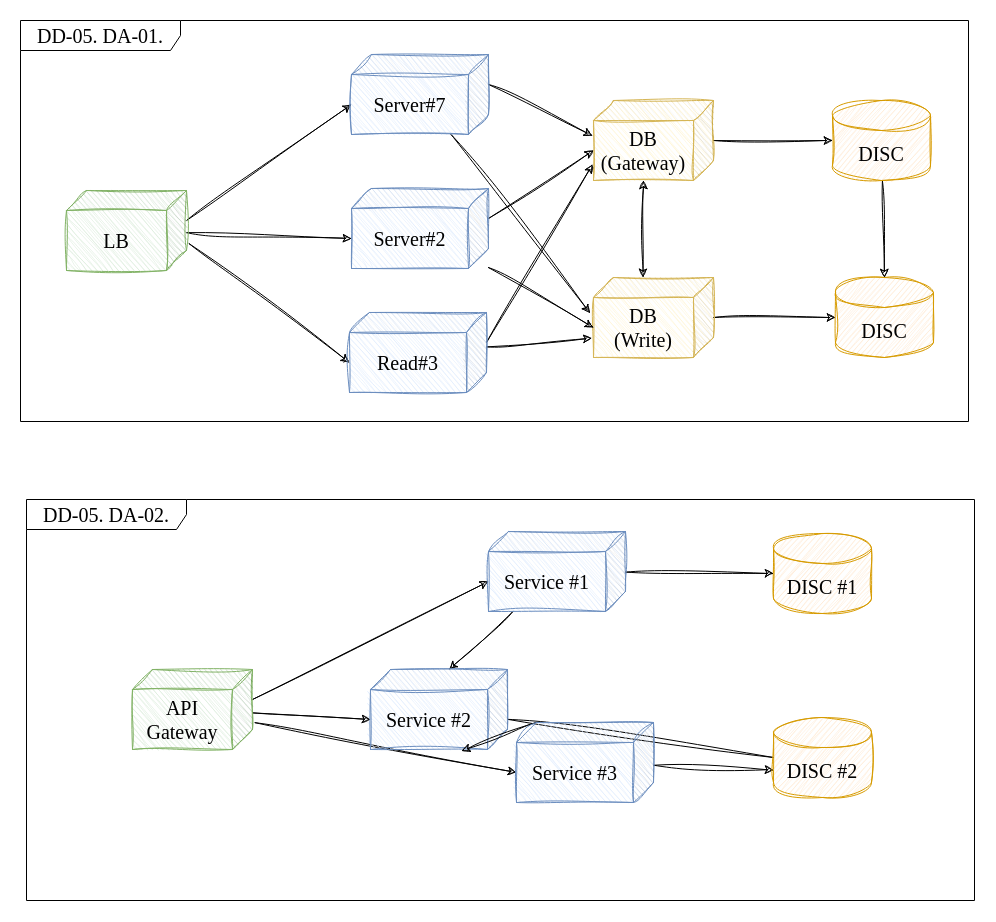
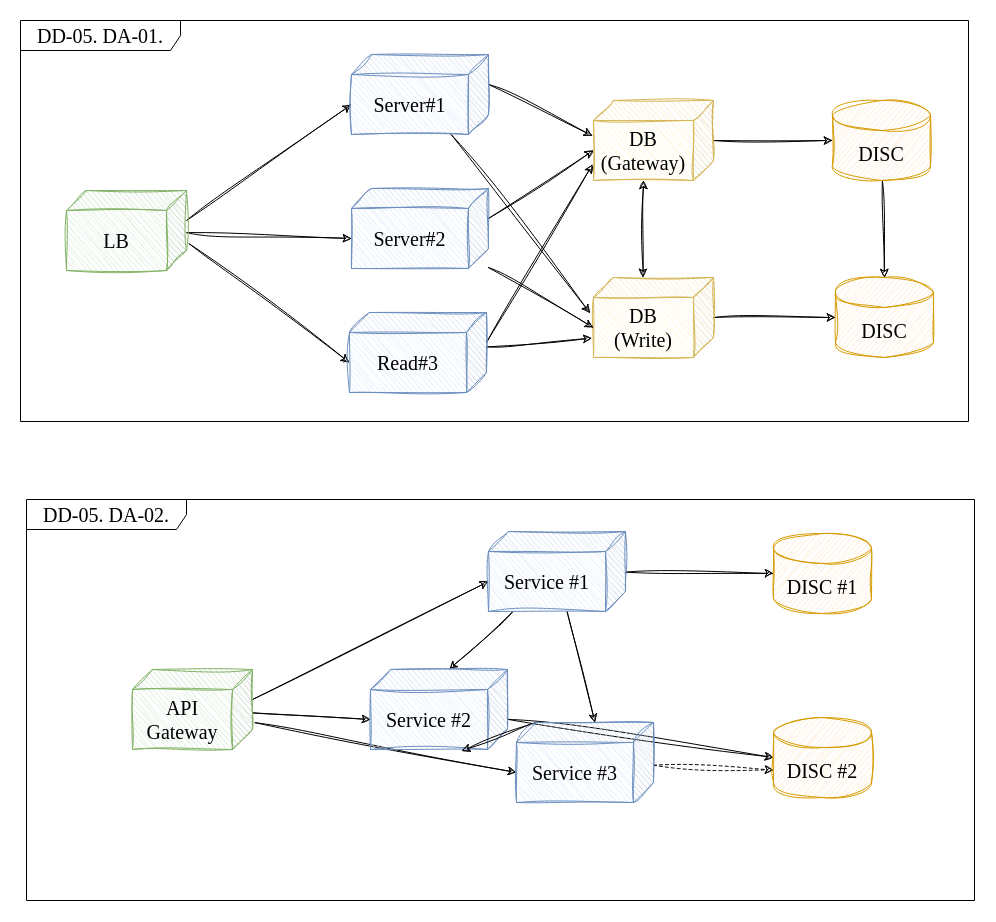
- <mxCell id="11" value="Server#7" style="shape=cube;whiteSpace=wrap;html=1;boundedLbl=1;backgroundOutline=1;darkOpacity=0.05;darkOpacity2=0.1;sketch=1;hachureGap=4;jiggle=2;curveFitting=1;fontFamily=Architects Daughter;fontSource=https%3A%2F%2Ffonts.googleapis.com%2Fcss%3Ffamily%3DArchitects%2BDaughter;fontSize=20;direction=east;flipH=1;fillColor=#dae8fc;strokeColor=#6c8ebf;" vertex="1" parent="1"><mxGeometry x="351" y="54" width="137" height="80" as="geometry" /></mxCell>
+ <mxCell id="11" value="Server#1" style="shape=cube;whiteSpace=wrap;html=1;boundedLbl=1;backgroundOutline=1;darkOpacity=0.05;darkOpacity2=0.1;sketch=1;hachureGap=4;jiggle=2;curveFitting=1;fontFamily=Architects Daughter;fontSource=https%3A%2F%2Ffonts.googleapis.com%2Fcss%3Ffamily%3DArchitects%2BDaughter;fontSize=20;direction=east;flipH=1;fillColor=#dae8fc;strokeColor=#6c8ebf;" vertex="1" parent="1"><mxGeometry x="351" y="54" width="137" height="80" as="geometry" /></mxCell>
+ <mxCell id="32" style="rounded=0;sketch=1;hachureGap=4;jiggle=2;curveFitting=1;orthogonalLoop=1;jettySize=auto;html=1;entryX=0;entryY=0;entryDx=58.5;entryDy=0;entryPerimeter=0;fontFamily=Architects Daughter;fontSource=https%3A%2F%2Ffonts.googleapis.com%2Fcss%3Ffamily%3DArchitects%2BDaughter;fontSize=16;" edge="1" parent="1" source="33" target="38"><mxGeometry relative="1" as="geometry" /></mxCell>
- <mxCell id="34" style="rounded=0;sketch=1;hachureGap=4;jiggle=2;curveFitting=1;orthogonalLoop=1;jettySize=auto;html=1;entryX=0;entryY=0.5;entryDx=0;entryDy=0;entryPerimeter=0;fontFamily=Architects Daughter;fontSource=https%3A%2F%2Ffonts.googleapis.com%2Fcss%3Ffamily%3DArchitects%2BDaughter;fontSize=16;endArrow=none;" edge="1" parent="1" source="35" target="39"><mxGeometry relative="1" as="geometry" /></mxCell>
+ <mxCell id="34" style="rounded=0;sketch=1;hachureGap=4;jiggle=2;curveFitting=1;orthogonalLoop=1;jettySize=auto;html=1;entryX=0;entryY=0.5;entryDx=0;entryDy=0;entryPerimeter=0;fontFamily=Architects Daughter;fontSource=https%3A%2F%2Ffonts.googleapis.com%2Fcss%3Ffamily%3DArchitects%2BDaughter;fontSize=16;" edge="1" parent="1" source="35" target="39"><mxGeometry relative="1" as="geometry" /></mxCell>
- <mxCell id="36" style="rounded=0;sketch=1;hachureGap=4;jiggle=2;curveFitting=1;orthogonalLoop=1;jettySize=auto;html=1;entryX=0;entryY=0;entryDx=0;entryDy=52.5;entryPerimeter=0;fontFamily=Architects Daughter;fontSource=https%3A%2F%2Ffonts.googleapis.com%2Fcss%3Ffamily%3DArchitects%2BDaughter;fontSize=16;" edge="1" parent="1" source="38" target="39"><mxGeometry relative="1" as="geometry" /></mxCell>
+ <mxCell id="36" style="rounded=0;sketch=1;hachureGap=4;jiggle=2;curveFitting=1;orthogonalLoop=1;jettySize=auto;html=1;entryX=0;entryY=0;entryDx=0;entryDy=52.5;entryPerimeter=0;fontFamily=Architects Daughter;fontSource=https%3A%2F%2Ffonts.googleapis.com%2Fcss%3Ffamily%3DArchitects%2BDaughter;fontSize=16;dashed=1;" edge="1" parent="1" source="38" target="39"><mxGeometry relative="1" as="geometry" /></mxCell>
